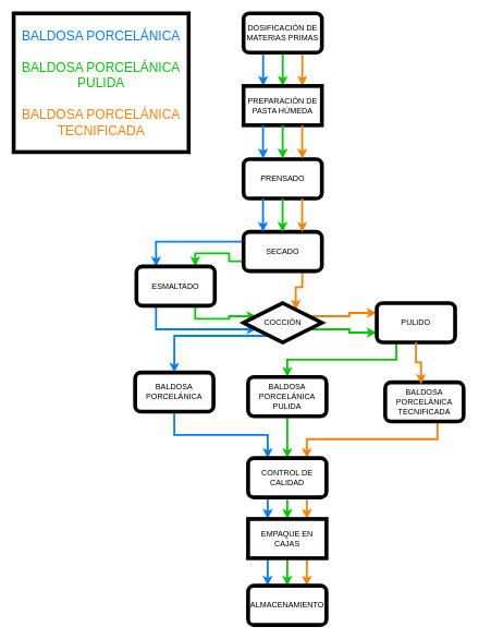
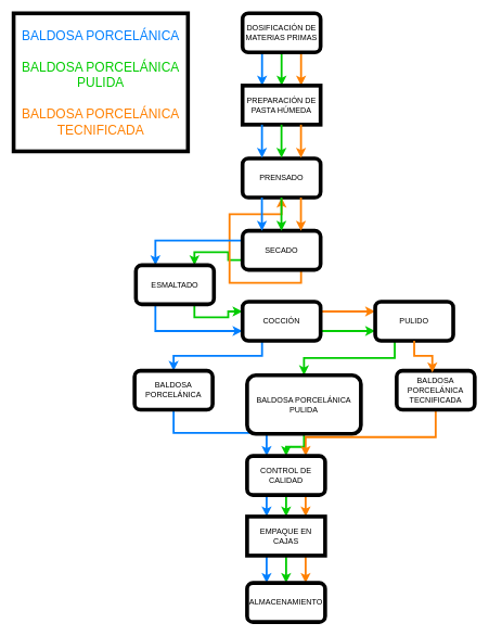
- <mxCell id="9" value="" style="edgeStyle=orthogonalEdgeStyle;rounded=0;orthogonalLoop=1;jettySize=auto;html=1;exitX=0.75;exitY=1;exitDx=0;exitDy=0;entryX=0.75;entryY=0;entryDx=0;entryDy=0;strokeColor=#FF8000;strokeWidth=3;" edge="1" parent="1" source="11" target="18"><mxGeometry relative="1" as="geometry" /></mxCell>
+ <mxCell id="9" value="" style="edgeStyle=orthogonalEdgeStyle;rounded=0;orthogonalLoop=1;jettySize=auto;html=1;exitX=0.75;exitY=1;exitDx=0;exitDy=0;strokeColor=#FF8000;strokeWidth=3;" edge="1" parent="1" source="11" target="8"><mxGeometry relative="1" as="geometry" /></mxCell>
- <mxCell id="18" value="COCCIÓN" style="rhombus;whiteSpace=wrap;html=1;strokeWidth=6;" vertex="1" parent="1"><mxGeometry x="372" y="463" width="120" height="60" as="geometry" /></mxCell>
+ <mxCell id="18" value="COCCIÓN" style="rounded=1;whiteSpace=wrap;html=1;strokeWidth=6;" vertex="1" parent="1"><mxGeometry x="372" y="463" width="120" height="60" as="geometry" /></mxCell>
- <mxCell id="24" value="BALDOSA PORCELÁNICA PULIDA" style="rounded=1;whiteSpace=wrap;html=1;strokeWidth=6;" vertex="1" parent="1"><mxGeometry x="379" y="576" width="120" height="60" as="geometry" /></mxCell>
+ <mxCell id="24" value="BALDOSA PORCELÁNICA PULIDA" style="rounded=1;whiteSpace=wrap;html=1;strokeWidth=6;" vertex="1" parent="1"><mxGeometry x="379" y="576" width="175" height="90" as="geometry" /></mxCell>
- <mxCell id="26" value="BALDOSA PORCELÁNICA TECNIFICADA" style="rounded=1;whiteSpace=wrap;html=1;strokeWidth=6;" vertex="1" parent="1"><mxGeometry x="589" y="584" width="120" height="60" as="geometry" /></mxCell>
+ <mxCell id="26" value="BALDOSA PORCELÁNICA TECNIFICADA" style="rounded=1;whiteSpace=wrap;html=1;strokeWidth=6;" vertex="1" parent="1"><mxGeometry x="609" y="569" width="120" height="60" as="geometry" /></mxCell>
